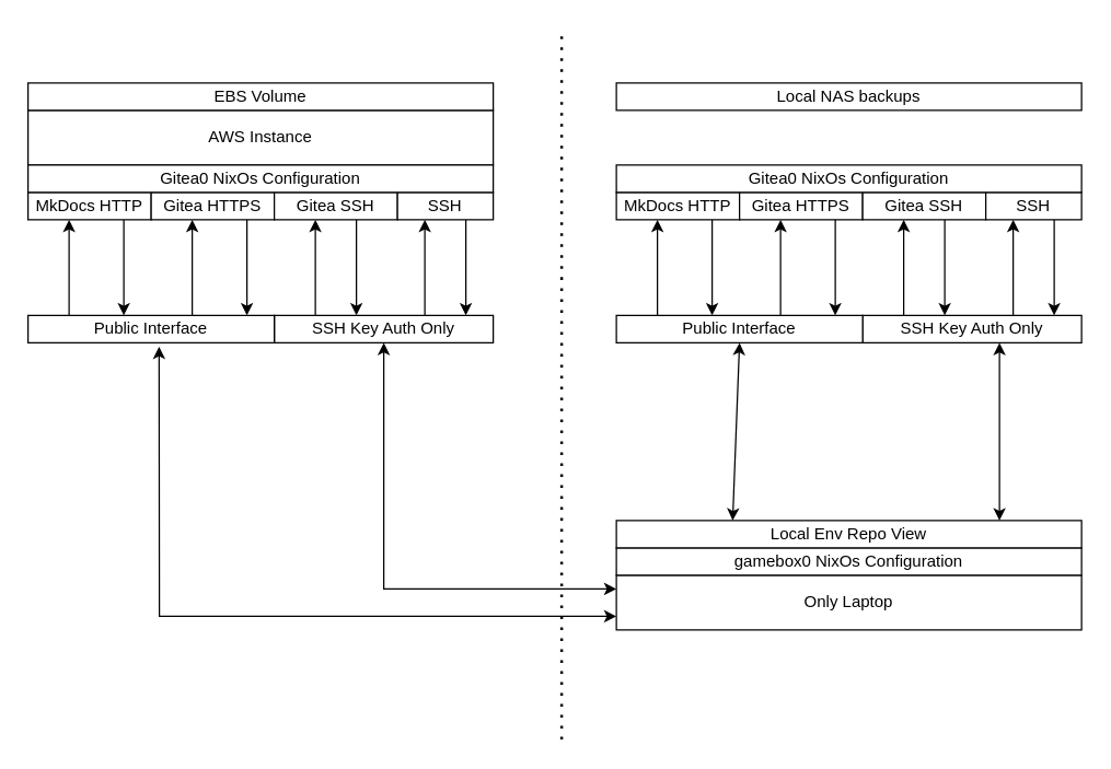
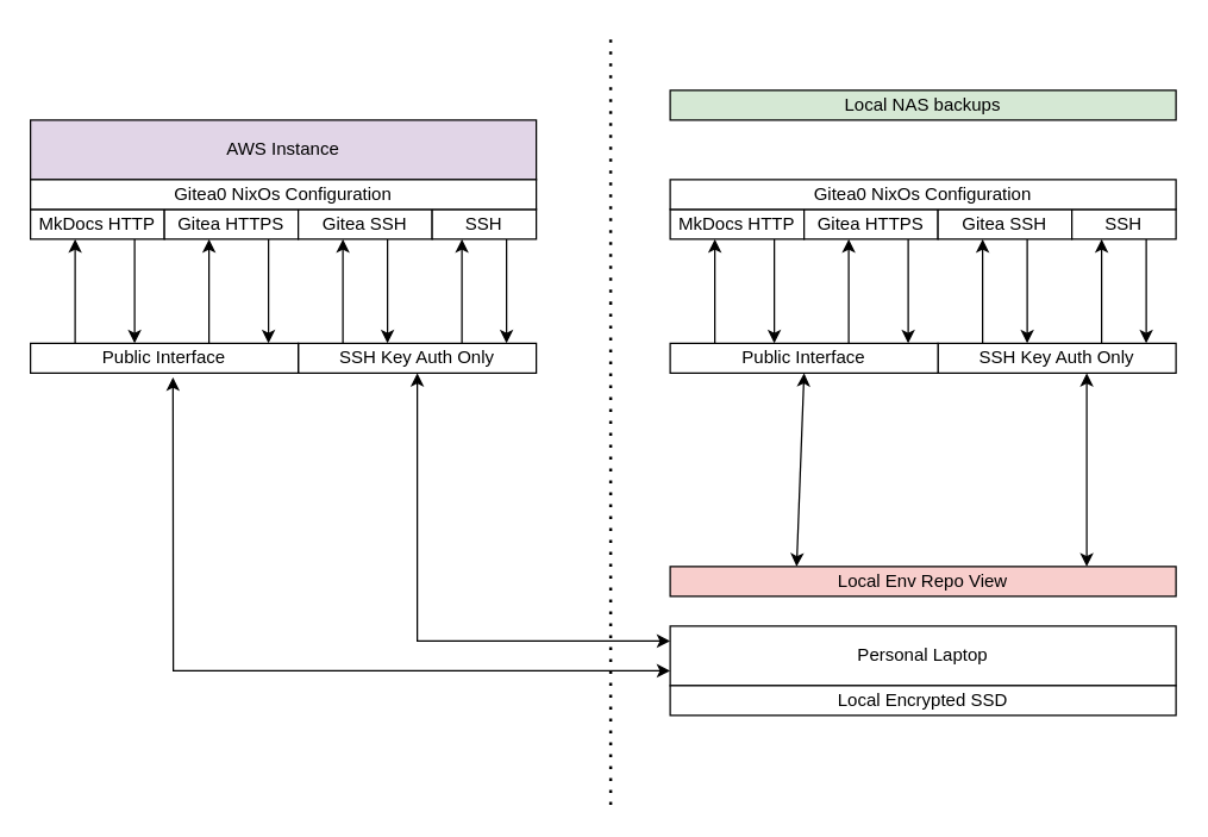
- <mxCell id="3" value="EBS Volume" style="rounded=0;whiteSpace=wrap;html=1;" vertex="1" parent="1"><mxGeometry x="20" y="60" width="340" height="20" as="geometry" /></mxCell>
- <mxCell id="19" value="Local NAS backups" style="rounded=0;whiteSpace=wrap;html=1;" vertex="1" parent="1"><mxGeometry x="450" y="60" width="340" height="20" as="geometry" /></mxCell>
+ <mxCell id="19" value="Local NAS backups" style="rounded=0;whiteSpace=wrap;html=1;fillColor=#d5e8d4;" vertex="1" parent="1"><mxGeometry x="450" y="60" width="340" height="20" as="geometry" /></mxCell>
- <mxCell id="2" value="AWS Instance" style="rounded=0;whiteSpace=wrap;html=1;" parent="1" vertex="1"><mxGeometry x="20" y="80" width="340" height="40" as="geometry" /></mxCell>
+ <mxCell id="2" value="AWS Instance" style="rounded=0;whiteSpace=wrap;html=1;fillColor=#e1d5e7;" parent="1" vertex="1"><mxGeometry x="20" y="80" width="340" height="40" as="geometry" /></mxCell>
- <mxCell id="39" value="Local Env Repo View" style="rounded=0;whiteSpace=wrap;html=1;" vertex="1" parent="1"><mxGeometry x="450" y="380" width="340" height="20" as="geometry" /></mxCell>
+ <mxCell id="39" value="Local Env Repo View" style="rounded=0;whiteSpace=wrap;html=1;fillColor=#f8cecc;" vertex="1" parent="1"><mxGeometry x="450" y="380" width="340" height="20" as="geometry" /></mxCell>
- <mxCell id="38" value="gamebox0 NixOs Configuration" style="rounded=0;whiteSpace=wrap;html=1;" vertex="1" parent="1"><mxGeometry x="450" y="400" width="340" height="20" as="geometry" /></mxCell>
- <mxCell id="35" value="Only Laptop" style="rounded=0;whiteSpace=wrap;html=1;" vertex="1" parent="1"><mxGeometry x="450" y="420" width="340" height="40" as="geometry" /></mxCell>
+ <mxCell id="35" value="Personal Laptop" style="rounded=0;whiteSpace=wrap;html=1;" vertex="1" parent="1"><mxGeometry x="450" y="420" width="340" height="40" as="geometry" /></mxCell>
+ <mxCell id="37" value="Local Encrypted SSD" style="rounded=0;whiteSpace=wrap;html=1;" vertex="1" parent="1"><mxGeometry x="450" y="460" width="340" height="20" as="geometry" /></mxCell>
